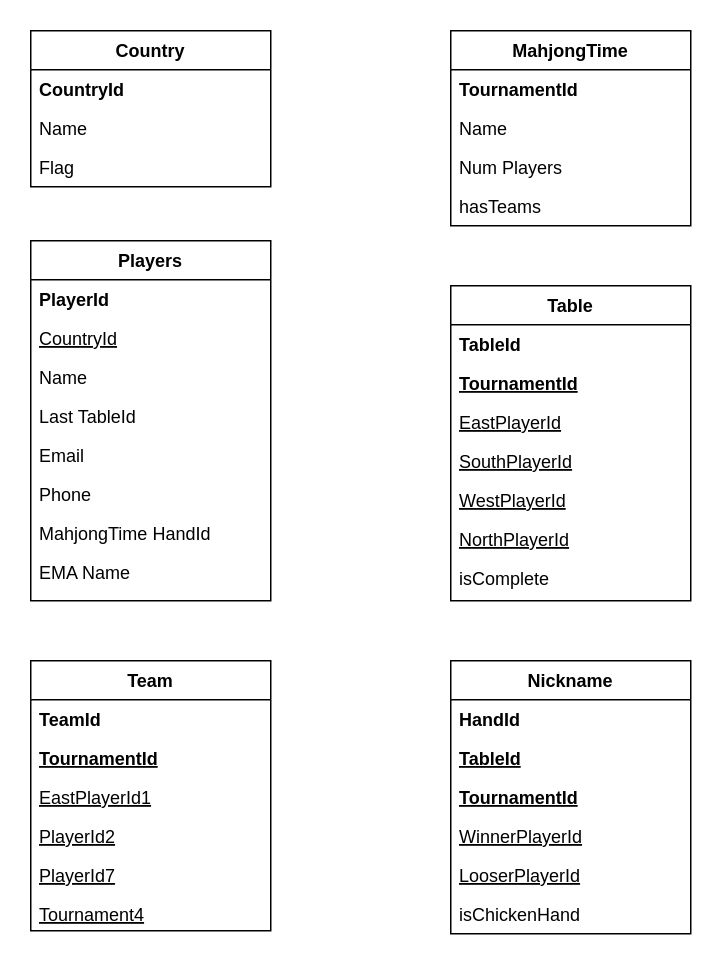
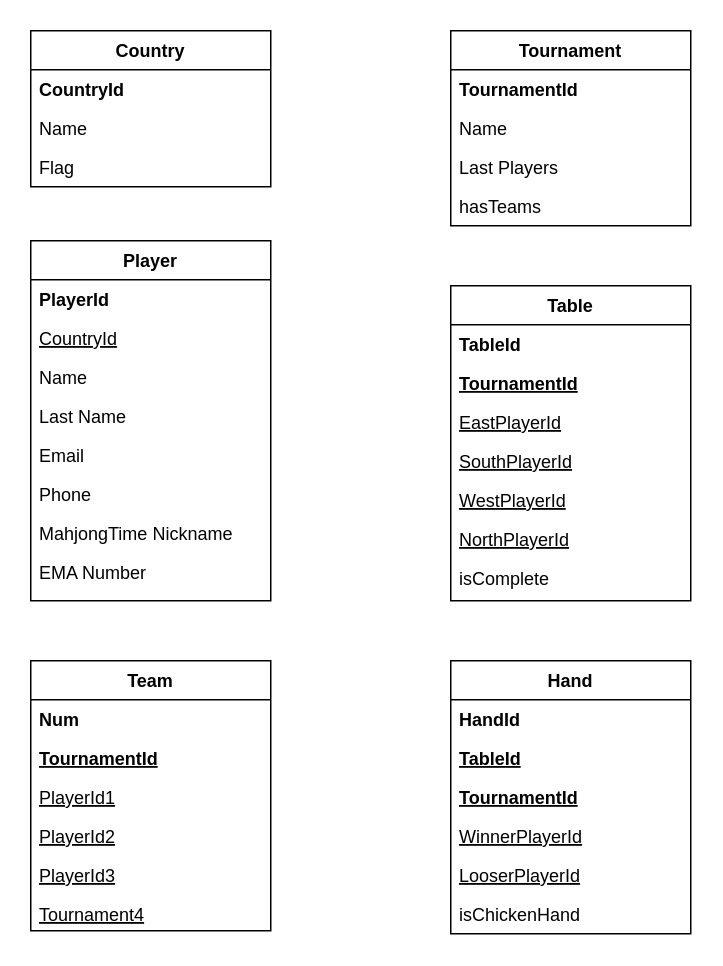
- <mxCell id="11" value="MahjongTime" style="swimlane;fontStyle=1;align=center;verticalAlign=top;childLayout=stackLayout;horizontal=1;startSize=26;horizontalStack=0;resizeParent=1;resizeLast=0;collapsible=1;marginBottom=0;rounded=0;shadow=0;strokeWidth=1;" vertex="1" parent="1"><mxGeometry x="300" y="20" width="160" height="130" as="geometry"><mxRectangle x="550" y="140" width="160" height="26" as="alternateBounds" /></mxGeometry></mxCell>
+ <mxCell id="11" value="Tournament" style="swimlane;fontStyle=1;align=center;verticalAlign=top;childLayout=stackLayout;horizontal=1;startSize=26;horizontalStack=0;resizeParent=1;resizeLast=0;collapsible=1;marginBottom=0;rounded=0;shadow=0;strokeWidth=1;" vertex="1" parent="1"><mxGeometry x="300" y="20" width="160" height="130" as="geometry"><mxRectangle x="550" y="140" width="160" height="26" as="alternateBounds" /></mxGeometry></mxCell>
- <mxCell id="14" value="Num Players" style="text;align=left;verticalAlign=top;spacingLeft=4;spacingRight=4;overflow=hidden;rotatable=0;points=[[0,0.5],[1,0.5]];portConstraint=eastwest;rounded=0;shadow=0;html=0;" vertex="1" parent="11"><mxGeometry y="78" width="160" height="26" as="geometry" /></mxCell>
+ <mxCell id="14" value="Last Players" style="text;align=left;verticalAlign=top;spacingLeft=4;spacingRight=4;overflow=hidden;rotatable=0;points=[[0,0.5],[1,0.5]];portConstraint=eastwest;rounded=0;shadow=0;html=0;" vertex="1" parent="11"><mxGeometry y="78" width="160" height="26" as="geometry" /></mxCell>
- <mxCell id="2" value="Players" style="swimlane;fontStyle=1;align=center;verticalAlign=top;childLayout=stackLayout;horizontal=1;startSize=26;horizontalStack=0;resizeParent=1;resizeLast=0;collapsible=1;marginBottom=0;rounded=0;shadow=0;strokeWidth=1;" vertex="1" parent="1"><mxGeometry x="20" y="160" width="160" height="240" as="geometry"><mxRectangle x="550" y="140" width="160" height="26" as="alternateBounds" /></mxGeometry></mxCell>
+ <mxCell id="2" value="Player" style="swimlane;fontStyle=1;align=center;verticalAlign=top;childLayout=stackLayout;horizontal=1;startSize=26;horizontalStack=0;resizeParent=1;resizeLast=0;collapsible=1;marginBottom=0;rounded=0;shadow=0;strokeWidth=1;" vertex="1" parent="1"><mxGeometry x="20" y="160" width="160" height="240" as="geometry"><mxRectangle x="550" y="140" width="160" height="26" as="alternateBounds" /></mxGeometry></mxCell>
- <mxCell id="6" value="Last TableId" style="text;align=left;verticalAlign=top;spacingLeft=4;spacingRight=4;overflow=hidden;rotatable=0;points=[[0,0.5],[1,0.5]];portConstraint=eastwest;rounded=0;shadow=0;html=0;" vertex="1" parent="2"><mxGeometry y="104" width="160" height="26" as="geometry" /></mxCell>
+ <mxCell id="6" value="Last Name" style="text;align=left;verticalAlign=top;spacingLeft=4;spacingRight=4;overflow=hidden;rotatable=0;points=[[0,0.5],[1,0.5]];portConstraint=eastwest;rounded=0;shadow=0;html=0;" vertex="1" parent="2"><mxGeometry y="104" width="160" height="26" as="geometry" /></mxCell>
- <mxCell id="9" value="MahjongTime HandId&#10;" style="text;align=left;verticalAlign=top;spacingLeft=4;spacingRight=4;overflow=hidden;rotatable=0;points=[[0,0.5],[1,0.5]];portConstraint=eastwest;rounded=0;shadow=0;html=0;" vertex="1" parent="2"><mxGeometry y="182" width="160" height="26" as="geometry" /></mxCell>
+ <mxCell id="9" value="MahjongTime Nickname&#10;" style="text;align=left;verticalAlign=top;spacingLeft=4;spacingRight=4;overflow=hidden;rotatable=0;points=[[0,0.5],[1,0.5]];portConstraint=eastwest;rounded=0;shadow=0;html=0;" vertex="1" parent="2"><mxGeometry y="182" width="160" height="26" as="geometry" /></mxCell>
- <mxCell id="10" value="EMA Name" style="text;align=left;verticalAlign=top;spacingLeft=4;spacingRight=4;overflow=hidden;rotatable=0;points=[[0,0.5],[1,0.5]];portConstraint=eastwest;rounded=0;shadow=0;html=0;" vertex="1" parent="2"><mxGeometry y="208" width="160" height="30" as="geometry" /></mxCell>
+ <mxCell id="10" value="EMA Number" style="text;align=left;verticalAlign=top;spacingLeft=4;spacingRight=4;overflow=hidden;rotatable=0;points=[[0,0.5],[1,0.5]];portConstraint=eastwest;rounded=0;shadow=0;html=0;" vertex="1" parent="2"><mxGeometry y="208" width="160" height="30" as="geometry" /></mxCell>
- <mxCell id="24" value="Nickname" style="swimlane;fontStyle=1;align=center;verticalAlign=top;childLayout=stackLayout;horizontal=1;startSize=26;horizontalStack=0;resizeParent=1;resizeLast=0;collapsible=1;marginBottom=0;rounded=0;shadow=0;strokeWidth=1;" vertex="1" parent="1"><mxGeometry x="300" y="440" width="160" height="182" as="geometry"><mxRectangle x="550" y="140" width="160" height="26" as="alternateBounds" /></mxGeometry></mxCell>
+ <mxCell id="24" value="Hand" style="swimlane;fontStyle=1;align=center;verticalAlign=top;childLayout=stackLayout;horizontal=1;startSize=26;horizontalStack=0;resizeParent=1;resizeLast=0;collapsible=1;marginBottom=0;rounded=0;shadow=0;strokeWidth=1;" vertex="1" parent="1"><mxGeometry x="300" y="440" width="160" height="182" as="geometry"><mxRectangle x="550" y="140" width="160" height="26" as="alternateBounds" /></mxGeometry></mxCell>
- <mxCell id="36" value="TeamId" style="text;align=left;verticalAlign=top;spacingLeft=4;spacingRight=4;overflow=hidden;rotatable=0;points=[[0,0.5],[1,0.5]];portConstraint=eastwest;fontStyle=1" vertex="1" parent="35"><mxGeometry y="26" width="160" height="26" as="geometry" /></mxCell>
+ <mxCell id="36" value="Num" style="text;align=left;verticalAlign=top;spacingLeft=4;spacingRight=4;overflow=hidden;rotatable=0;points=[[0,0.5],[1,0.5]];portConstraint=eastwest;fontStyle=1" vertex="1" parent="35"><mxGeometry y="26" width="160" height="26" as="geometry" /></mxCell>
- <mxCell id="38" value="EastPlayerId1" style="text;align=left;verticalAlign=top;spacingLeft=4;spacingRight=4;overflow=hidden;rotatable=0;points=[[0,0.5],[1,0.5]];portConstraint=eastwest;rounded=0;shadow=0;html=0;fontStyle=4" vertex="1" parent="35"><mxGeometry y="78" width="160" height="26" as="geometry" /></mxCell>
+ <mxCell id="38" value="PlayerId1" style="text;align=left;verticalAlign=top;spacingLeft=4;spacingRight=4;overflow=hidden;rotatable=0;points=[[0,0.5],[1,0.5]];portConstraint=eastwest;rounded=0;shadow=0;html=0;fontStyle=4" vertex="1" parent="35"><mxGeometry y="78" width="160" height="26" as="geometry" /></mxCell>
- <mxCell id="40" value="PlayerId7" style="text;align=left;verticalAlign=top;spacingLeft=4;spacingRight=4;overflow=hidden;rotatable=0;points=[[0,0.5],[1,0.5]];portConstraint=eastwest;rounded=0;shadow=0;html=0;fontStyle=4" vertex="1" parent="35"><mxGeometry y="130" width="160" height="26" as="geometry" /></mxCell>
+ <mxCell id="40" value="PlayerId3" style="text;align=left;verticalAlign=top;spacingLeft=4;spacingRight=4;overflow=hidden;rotatable=0;points=[[0,0.5],[1,0.5]];portConstraint=eastwest;rounded=0;shadow=0;html=0;fontStyle=4" vertex="1" parent="35"><mxGeometry y="130" width="160" height="26" as="geometry" /></mxCell>
